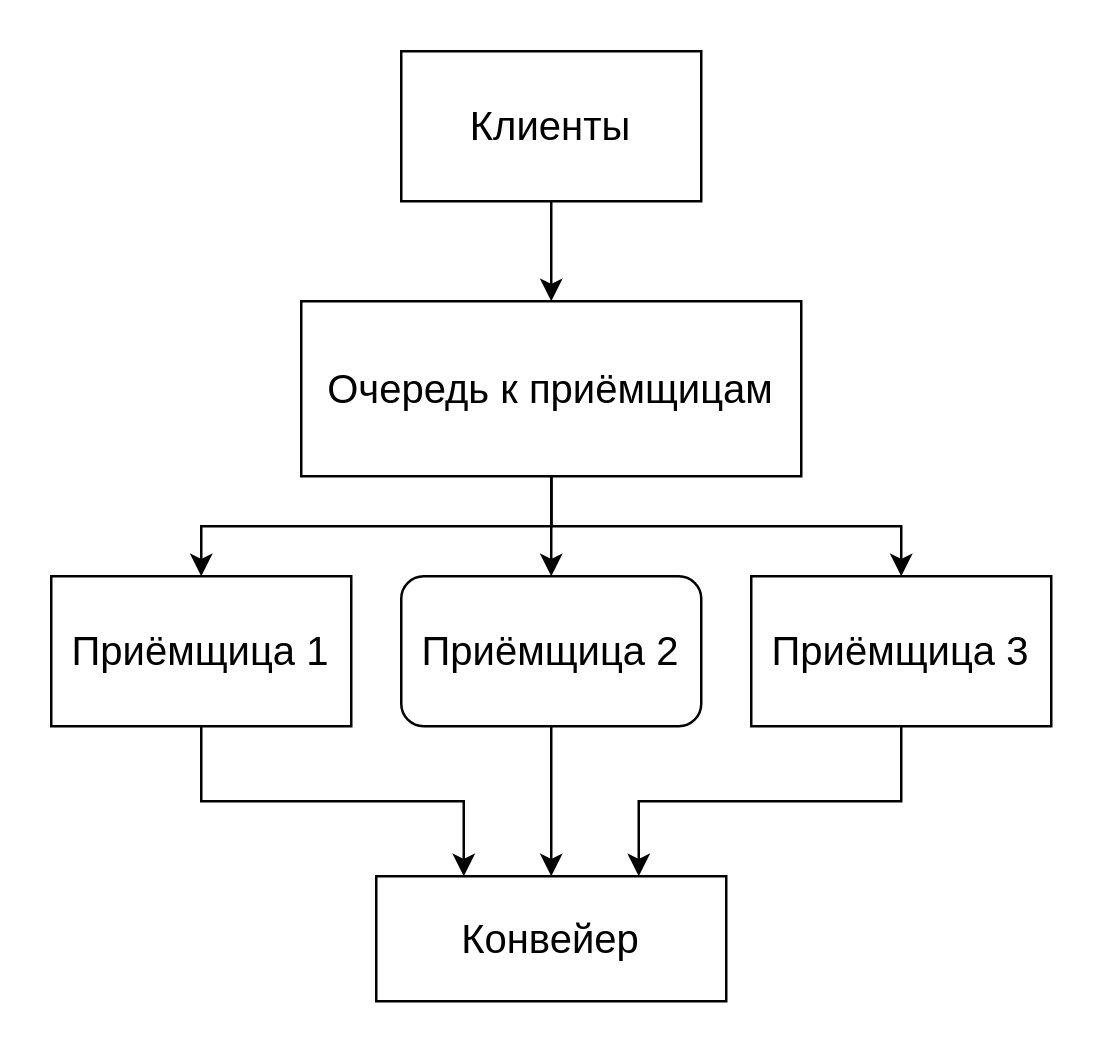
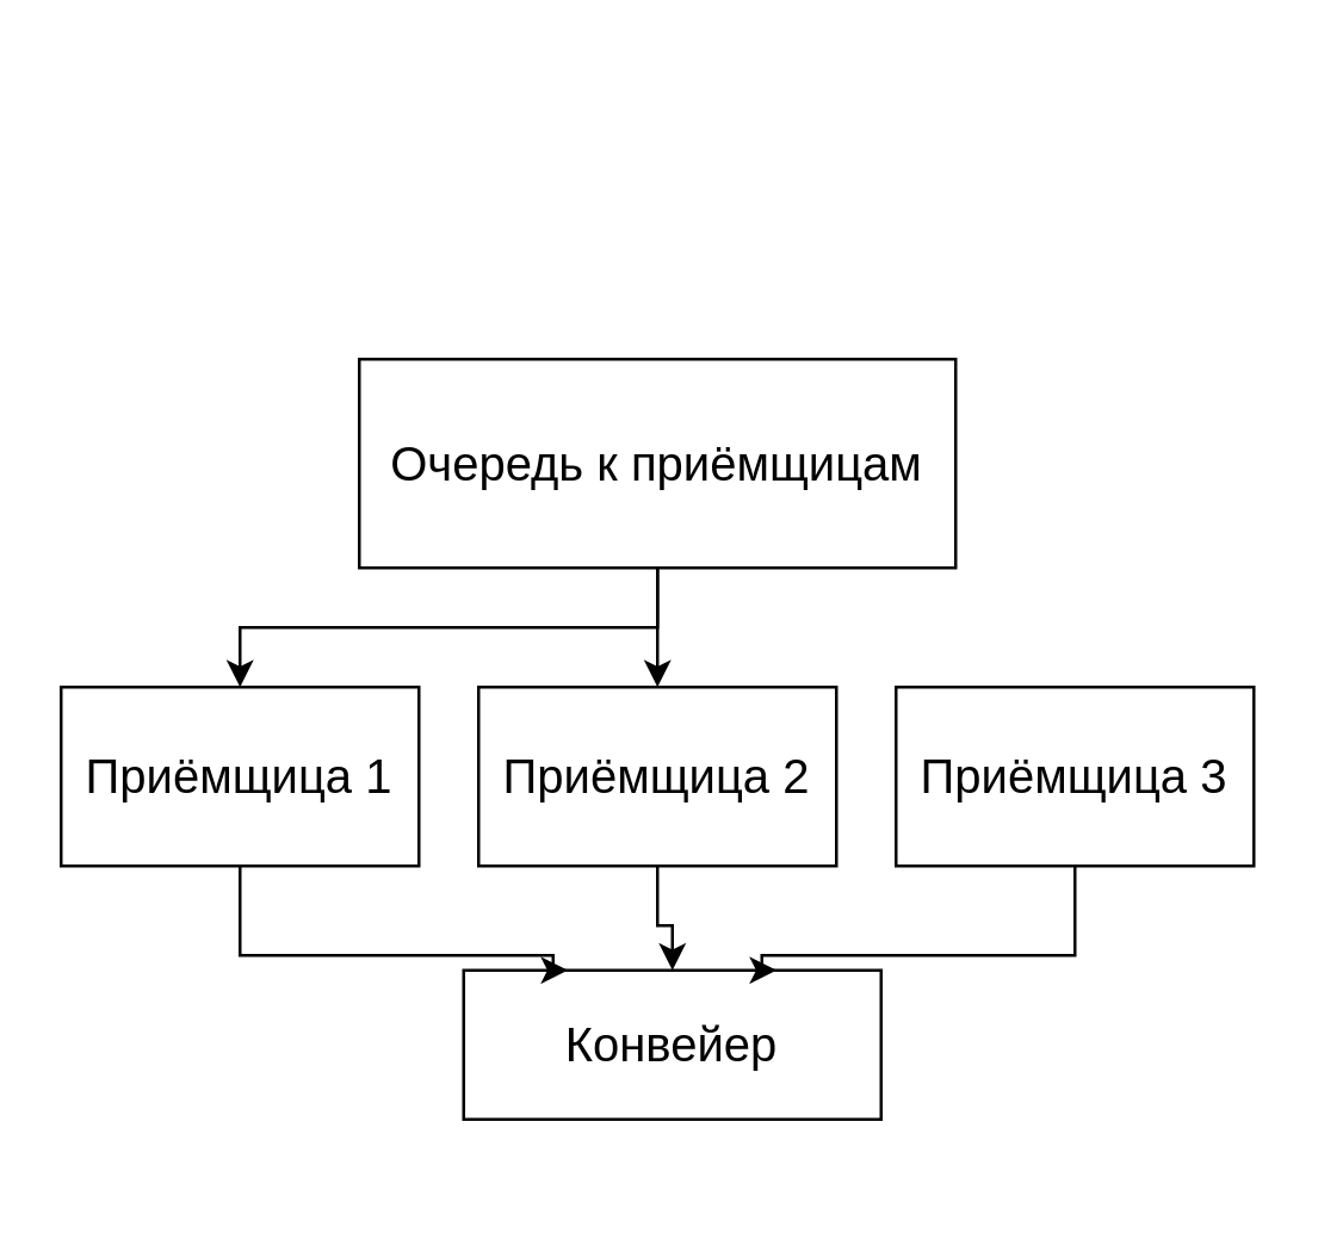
- <mxCell id="3" value="Клиенты" style="rounded=0;whiteSpace=wrap;html=1;fillColor=none;fontSize=16;" vertex="1" parent="1"><mxGeometry x="160" y="20" width="120" height="60" as="geometry" /></mxCell>
- <mxCell id="2" style="edgeStyle=orthogonalEdgeStyle;rounded=0;orthogonalLoop=1;jettySize=auto;html=1;entryX=0.5;entryY=0;entryDx=0;entryDy=0;" edge="1" parent="1" source="3" target="7"><mxGeometry relative="1" as="geometry" /></mxCell>
- <mxCell id="6" style="edgeStyle=orthogonalEdgeStyle;rounded=0;orthogonalLoop=1;jettySize=auto;html=1;entryX=0.5;entryY=0;entryDx=0;entryDy=0;" edge="1" parent="1" source="7" target="13"><mxGeometry relative="1" as="geometry" /></mxCell>
- <mxCell id="11" value="Приёмщица 2" style="whiteSpace=wrap;html=1;fillColor=none;fontSize=16;rounded=1;" vertex="1" parent="1"><mxGeometry x="160" y="230" width="120" height="60" as="geometry" /></mxCell>
+ <mxCell id="11" value="Приёмщица 2" style="rounded=0;whiteSpace=wrap;html=1;fillColor=none;fontSize=16;" vertex="1" parent="1"><mxGeometry x="160" y="230" width="120" height="60" as="geometry" /></mxCell>
- <mxCell id="14" value="Конвейер" style="rounded=0;whiteSpace=wrap;html=1;fillColor=none;fontSize=16;" vertex="1" parent="1"><mxGeometry x="150" y="350" width="140" height="50" as="geometry" /></mxCell>
+ <mxCell id="14" value="Конвейер" style="rounded=0;whiteSpace=wrap;html=1;fillColor=none;fontSize=16;" vertex="1" parent="1"><mxGeometry x="155" y="325" width="140" height="50" as="geometry" /></mxCell>
